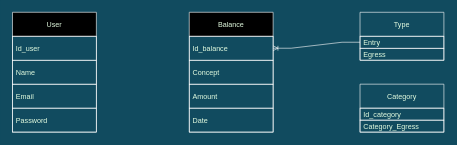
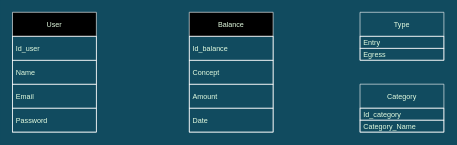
- <mxCell id="18" value="" style="edgeStyle=entityRelationEdgeStyle;fontSize=12;html=1;endArrow=ERoneToMany;rounded=0;entryX=1;entryY=0.5;entryDx=0;entryDy=0;exitX=0;exitY=0.5;exitDx=0;exitDy=0;labelBackgroundColor=#114B5F;strokeColor=#FFFFFF;fontColor=#E4FDE1;" parent="1" source="13" target="8" edge="1"><mxGeometry width="100" height="100" relative="1" as="geometry"><mxPoint x="210" y="340" as="sourcePoint" /><mxPoint x="310" y="240" as="targetPoint" /></mxGeometry></mxCell>
- <mxCell id="17" value="Category_Egress" style="text;strokeColor=#FFFFFF;fillColor=none;align=left;verticalAlign=middle;spacingLeft=4;spacingRight=4;overflow=hidden;points=[[0,0.5],[1,0.5]];portConstraint=eastwest;rotatable=0;fontSize=12;fontColor=#E4FDE1;" parent="15" vertex="1"><mxGeometry y="60" width="140" height="20" as="geometry" /></mxCell>
+ <mxCell id="17" value="Category_Name" style="text;strokeColor=#FFFFFF;fillColor=none;align=left;verticalAlign=middle;spacingLeft=4;spacingRight=4;overflow=hidden;points=[[0,0.5],[1,0.5]];portConstraint=eastwest;rotatable=0;fontSize=12;fontColor=#E4FDE1;" parent="15" vertex="1"><mxGeometry y="60" width="140" height="20" as="geometry" /></mxCell>
